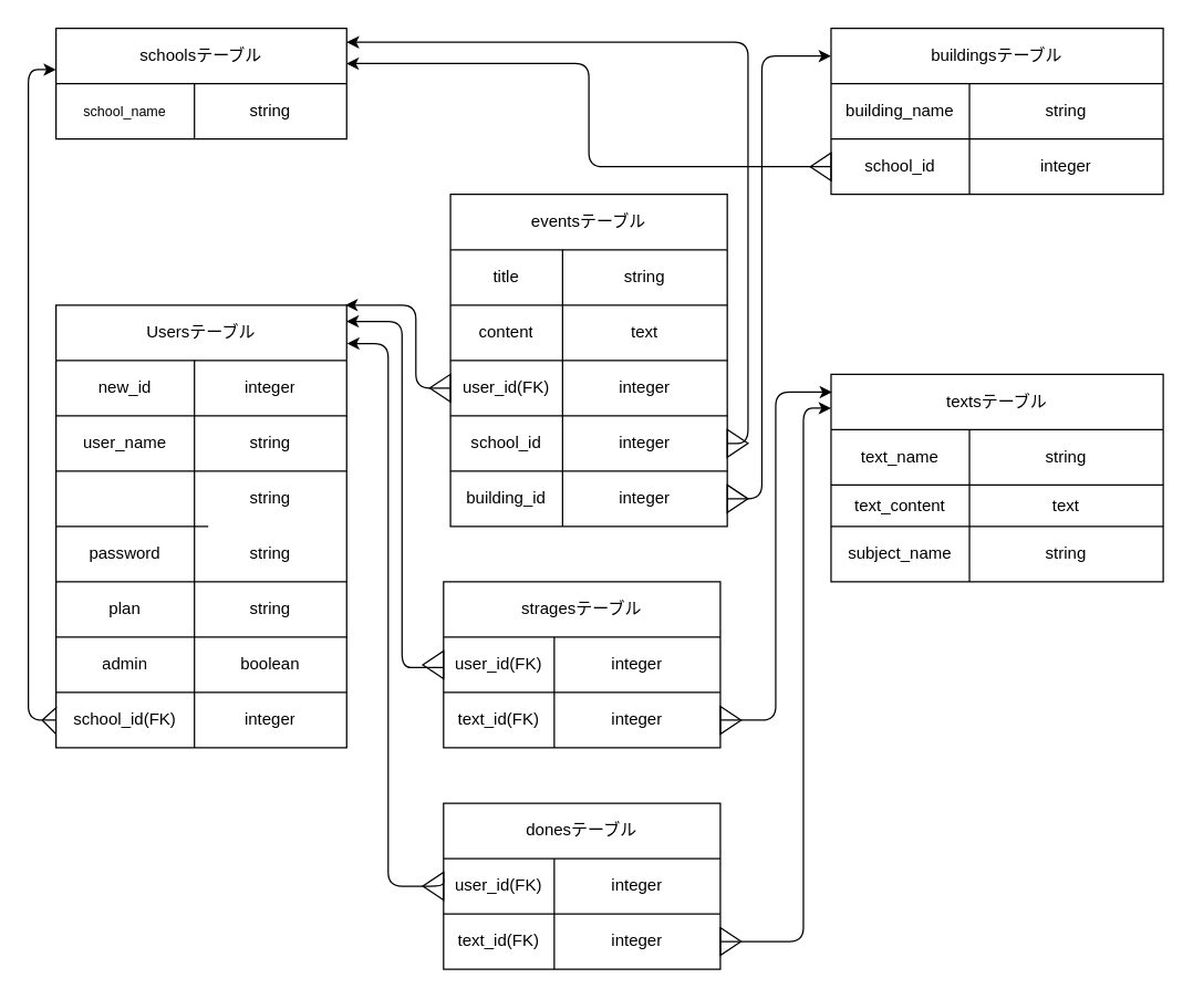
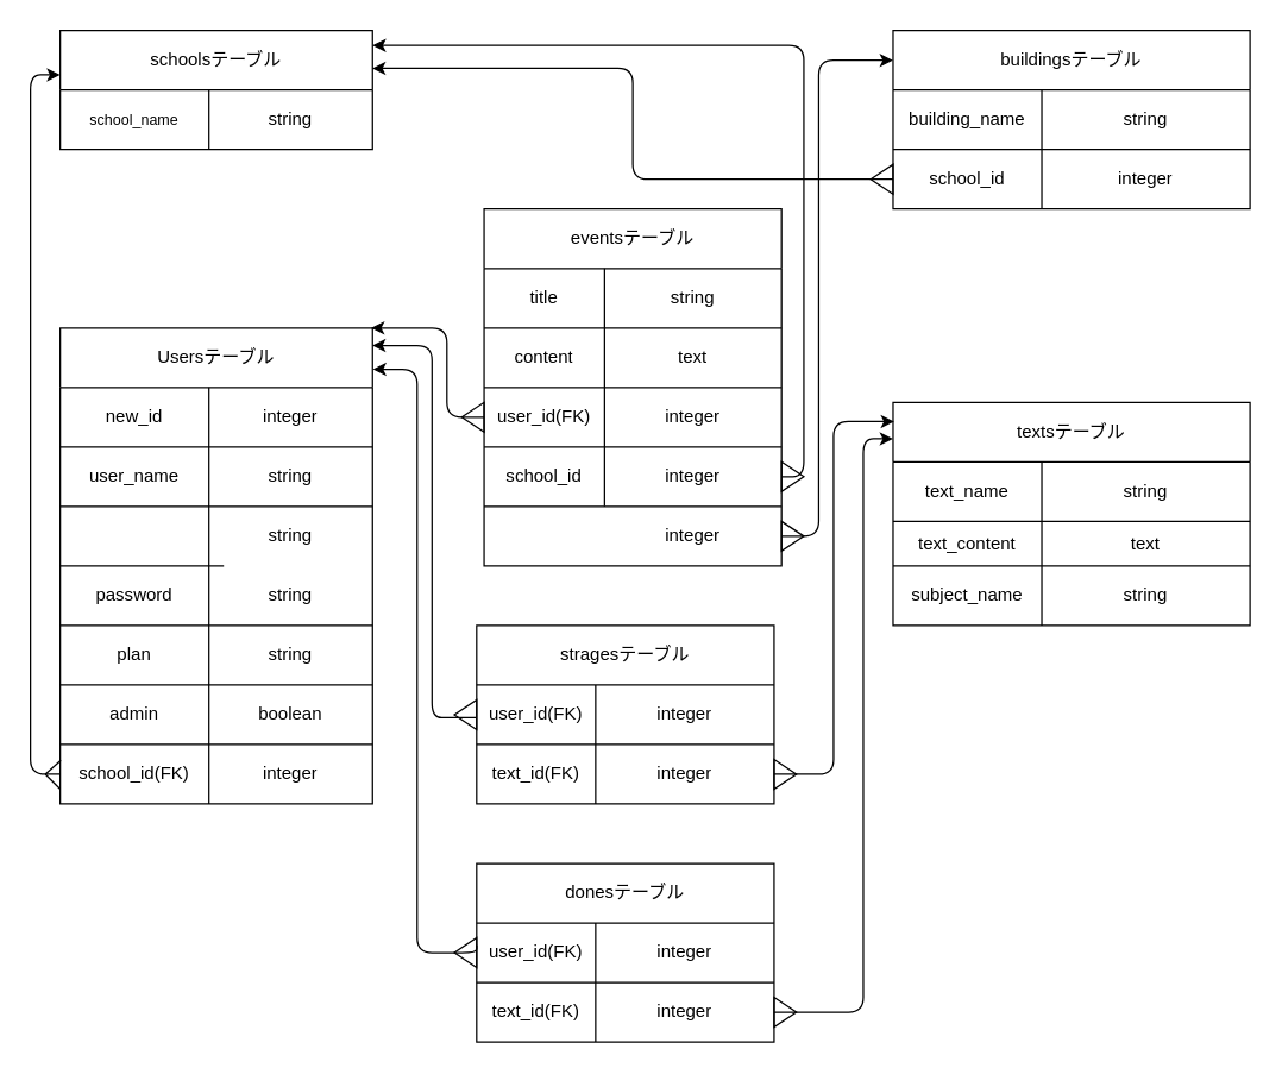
- <mxCell id="41" value="building_id" style="shape=partialRectangle;html=1;whiteSpace=wrap;connectable=0;overflow=hidden;fillColor=none;top=0;left=0;bottom=0;right=0;" vertex="1" parent="40"><mxGeometry width="81" height="40" as="geometry" /></mxCell>
